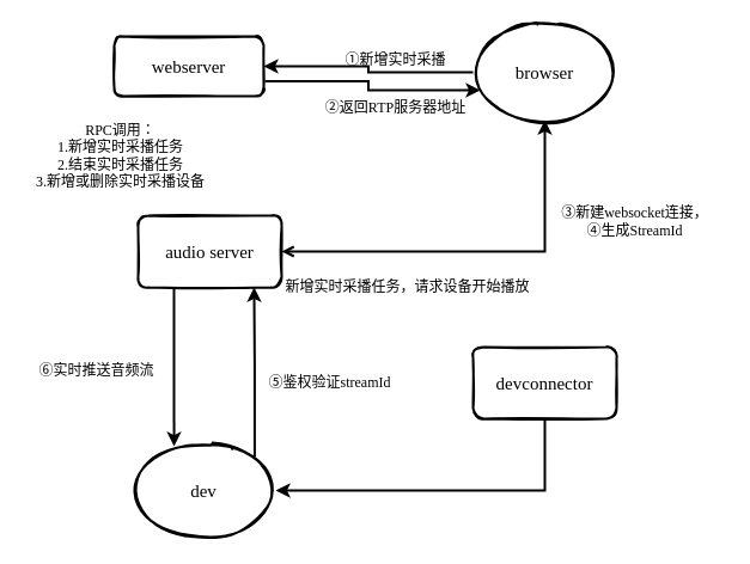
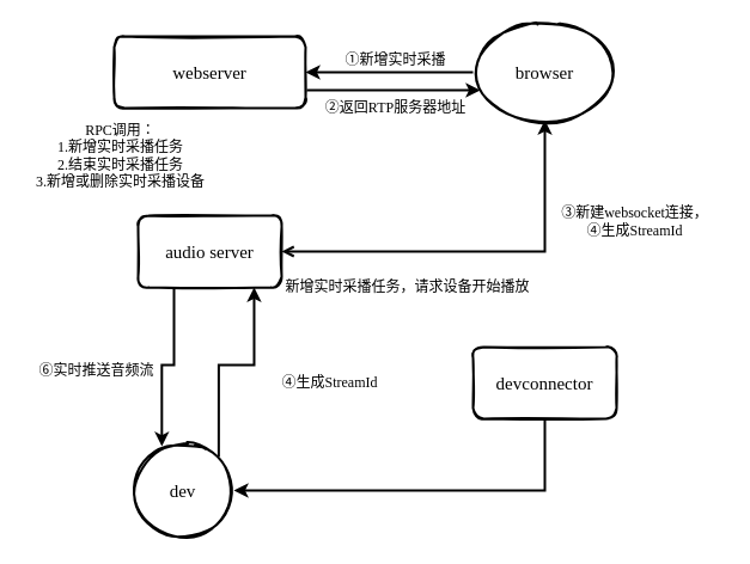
- <mxCell id="3" value="webserver" style="rounded=1;whiteSpace=wrap;html=1;strokeWidth=2;fillWeight=4;hachureGap=8;hachureAngle=45;sketch=1;fontFamily=Lucida Console;fontSize=15;" vertex="1" parent="1"><mxGeometry x="95" y="30" width="125" height="50" as="geometry" /></mxCell>
+ <mxCell id="3" value="webserver" style="rounded=1;whiteSpace=wrap;html=1;strokeWidth=2;fillWeight=4;hachureGap=8;hachureAngle=45;sketch=1;fontFamily=Lucida Console;fontSize=15;" vertex="1" parent="1"><mxGeometry x="95" y="30" width="160" height="60" as="geometry" /></mxCell>
- <mxCell id="18" value="⑤鉴权验证streamId" style="text;html=1;align=center;verticalAlign=middle;resizable=0;points=[];autosize=1;fontFamily=Lucida Console;strokeWidth=2;fontSize=12;" vertex="1" parent="1"><mxGeometry x="210" y="310" width="130" height="20" as="geometry" /></mxCell>
+ <mxCell id="18" value="④生成StreamId" style="text;html=1;align=center;verticalAlign=middle;resizable=0;points=[];autosize=1;fontFamily=Lucida Console;strokeWidth=2;fontSize=12;" vertex="1" parent="1"><mxGeometry x="210" y="310" width="130" height="20" as="geometry" /></mxCell>
- <mxCell id="7" value="dev" style="ellipse;whiteSpace=wrap;html=1;rounded=1;fontFamily=Lucida Console;strokeWidth=2;sketch=1;fillWeight=4;hachureGap=8;hachureAngle=45;fontSize=15;" vertex="1" parent="1"><mxGeometry x="110" y="370" width="120" height="80" as="geometry" /></mxCell>
+ <mxCell id="7" value="dev" style="ellipse;whiteSpace=wrap;html=1;rounded=1;fontFamily=Lucida Console;strokeWidth=2;sketch=1;fillWeight=4;hachureGap=8;hachureAngle=45;fontSize=15;" vertex="1" parent="1"><mxGeometry x="110" y="370" width="85" height="80" as="geometry" /></mxCell>
